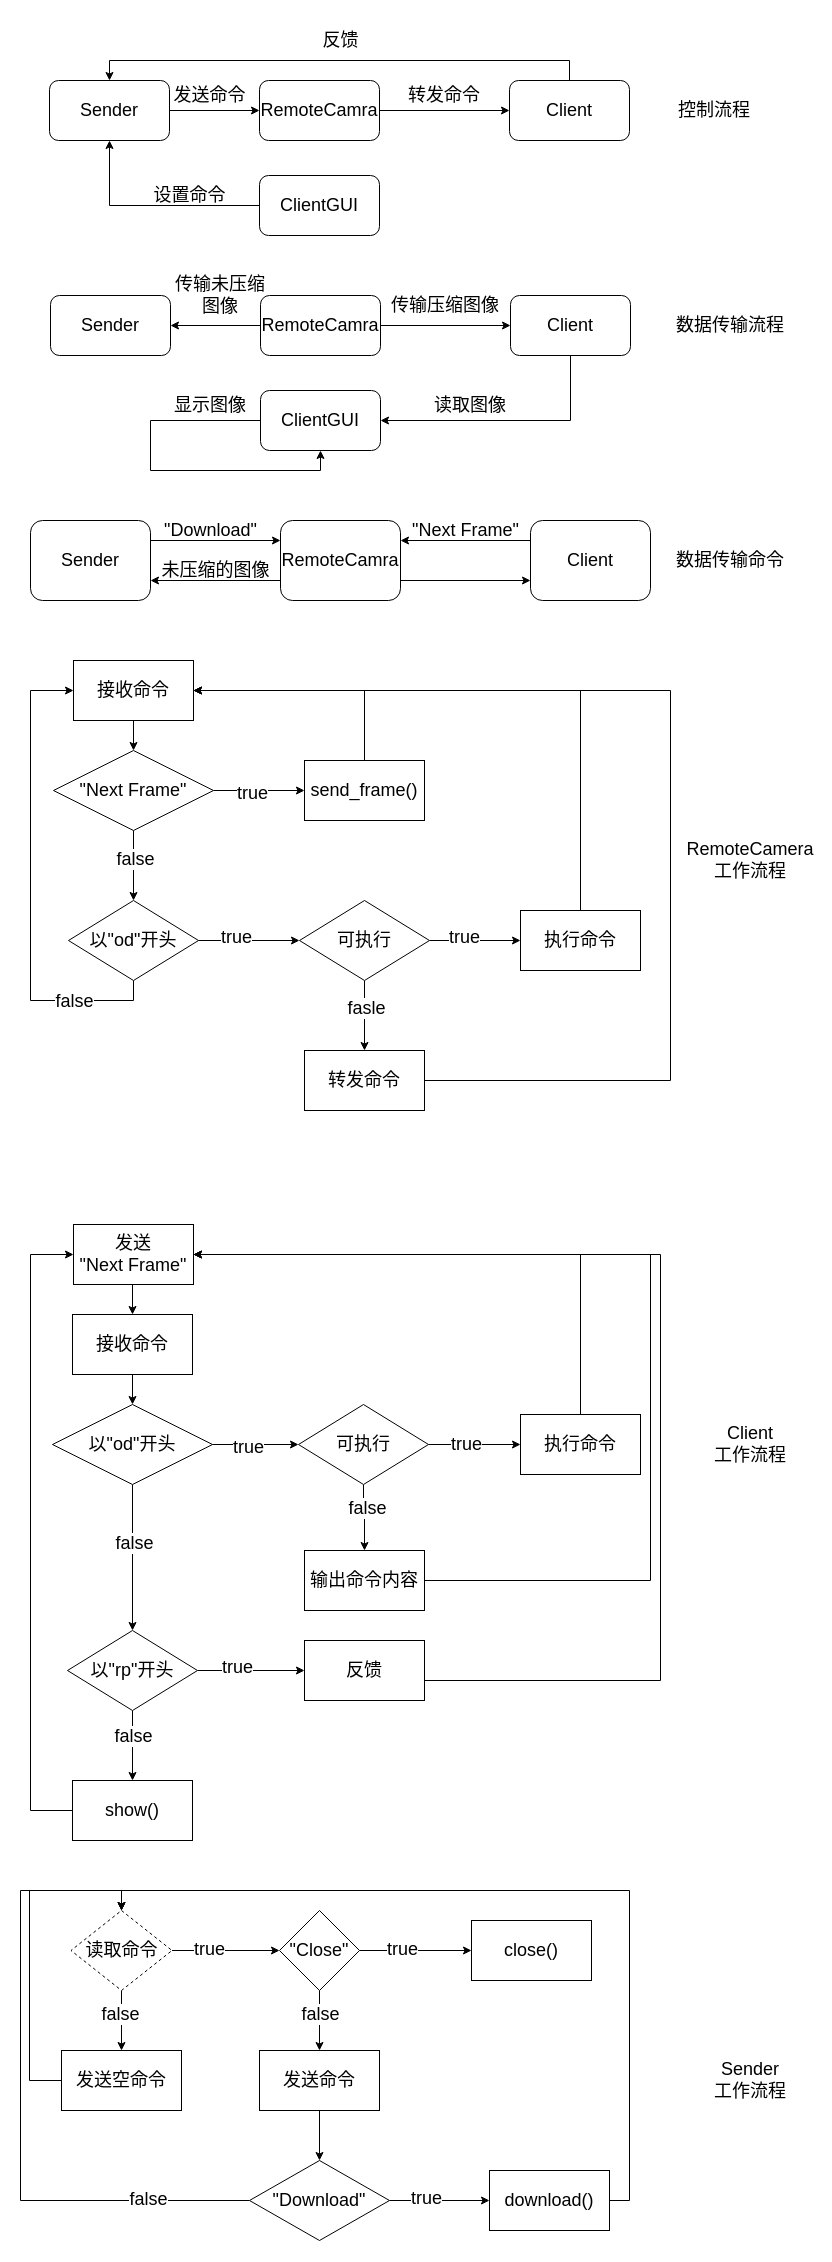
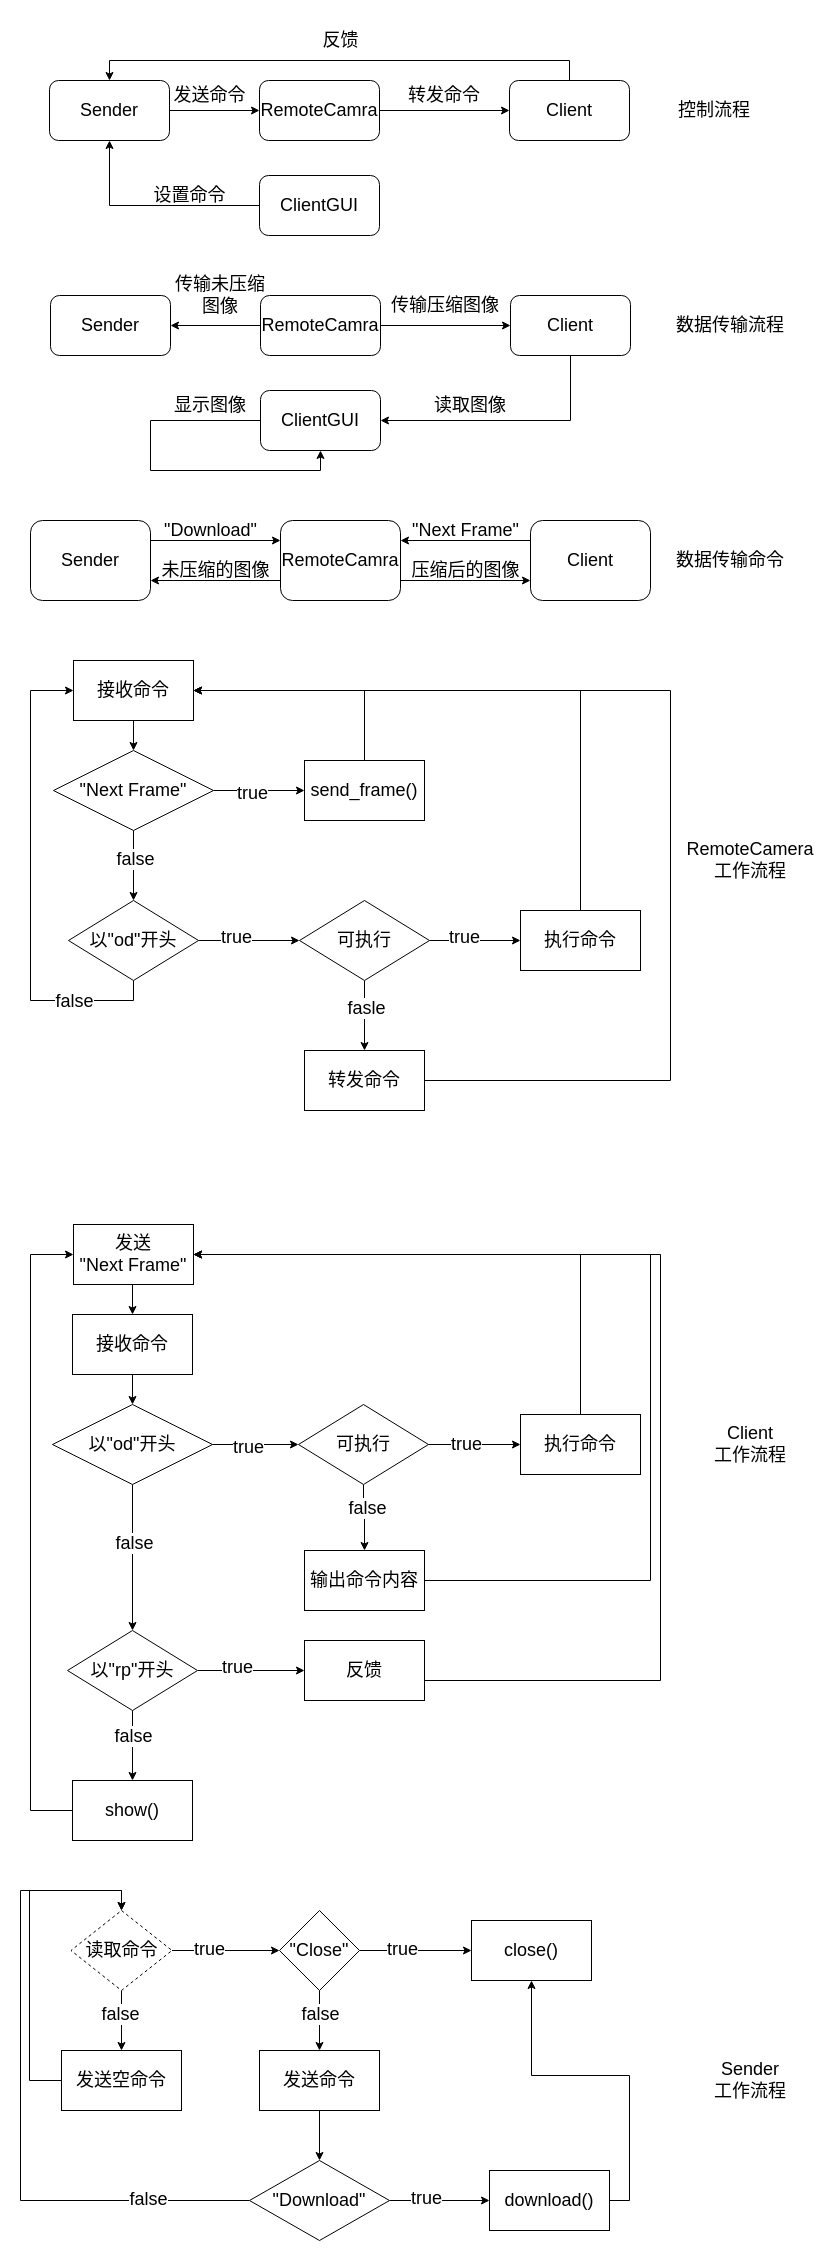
+ <mxCell id="33" value="压缩后的图像" style="text;html=1;align=center;verticalAlign=middle;resizable=0;points=[];autosize=1;strokeColor=none;fillColor=none;fontSize=18;" parent="1" vertex="1"><mxGeometry x="400" y="550" width="130" height="40" as="geometry" /></mxCell>
- <mxCell id="112" style="edgeStyle=orthogonalEdgeStyle;rounded=0;orthogonalLoop=1;jettySize=auto;html=1;exitX=1;exitY=0.5;exitDx=0;exitDy=0;entryX=0.5;entryY=0;entryDx=0;entryDy=0;fontSize=18;" parent="1" source="113" target="96" edge="1"><mxGeometry relative="1" as="geometry" /></mxCell>
+ <mxCell id="112" style="edgeStyle=orthogonalEdgeStyle;rounded=0;orthogonalLoop=1;jettySize=auto;html=1;exitX=1;exitY=0.5;exitDx=0;exitDy=0;fontSize=18;" parent="1" source="113" target="104" edge="1"><mxGeometry relative="1" as="geometry" /></mxCell>
